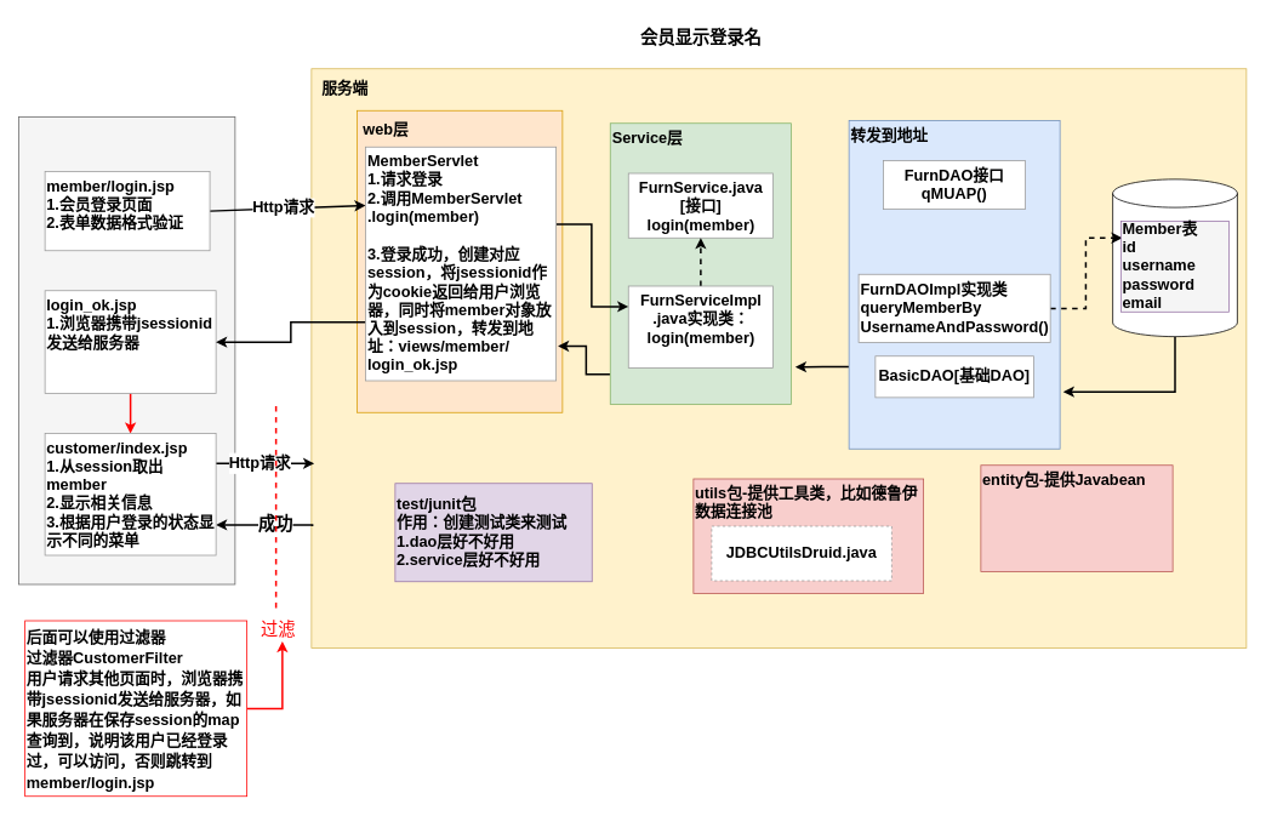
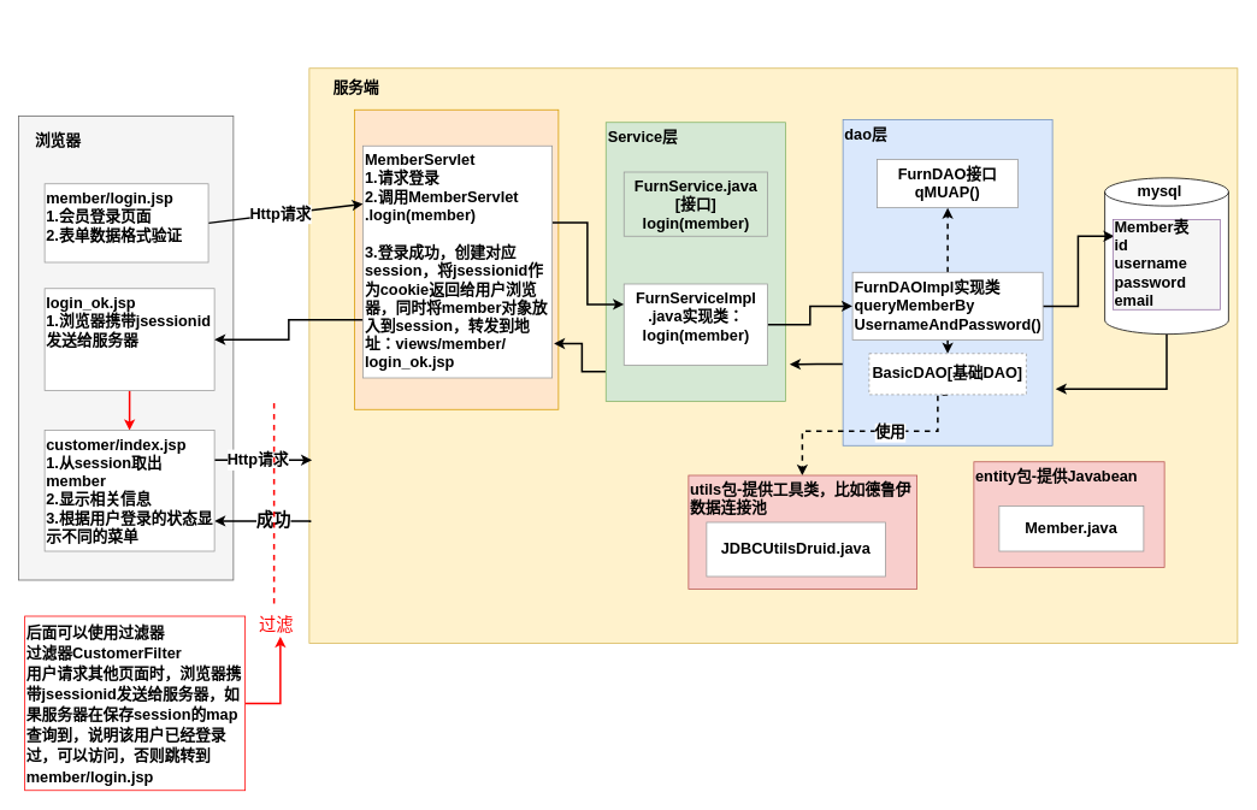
- <mxCell id="2" value="&lt;span style=&quot;font-size: 19px;&quot;&gt;会员显示登录名&lt;/span&gt;" style="text;html=1;strokeColor=none;fillColor=none;align=center;verticalAlign=middle;whiteSpace=wrap;rounded=0;fontSize=18;fontStyle=1" parent="1" vertex="1"><mxGeometry x="621.5" y="20" width="297" height="44" as="geometry" /></mxCell>
- <mxCell id="6" value="服务端" style="text;html=1;strokeColor=none;fillColor=none;align=center;verticalAlign=middle;whiteSpace=wrap;rounded=0;fontSize=17;fontStyle=1" parent="1" vertex="1"><mxGeometry x="349" y="83" width="60" height="30" as="geometry" /></mxCell>
+ <mxCell id="6" value="服务端" style="text;html=1;strokeColor=none;fillColor=none;align=center;verticalAlign=middle;whiteSpace=wrap;rounded=0;fontSize=17;fontStyle=1" parent="1" vertex="1"><mxGeometry x="364" y="83" width="60" height="30" as="geometry" /></mxCell>
- <mxCell id="19" value="web层" style="text;html=1;strokeColor=none;fillColor=none;align=left;verticalAlign=top;whiteSpace=wrap;rounded=0;fontSize=17;fontStyle=1" parent="1" vertex="1"><mxGeometry x="397" y="126" width="60" height="30" as="geometry" /></mxCell>
- <mxCell id="15" value="转发到地址" style="text;html=1;strokeColor=#6c8ebf;fillColor=#dae8fc;align=left;verticalAlign=top;whiteSpace=wrap;rounded=0;fontSize=17;fontStyle=1" parent="1" vertex="1"><mxGeometry x="933" y="132" width="232" height="361" as="geometry" /></mxCell>
+ <mxCell id="15" value="dao层" style="text;html=1;strokeColor=#6c8ebf;fillColor=#dae8fc;align=left;verticalAlign=top;whiteSpace=wrap;rounded=0;fontSize=17;fontStyle=1" parent="1" vertex="1"><mxGeometry x="933" y="132" width="232" height="361" as="geometry" /></mxCell>
+ <mxCell id="4" value="浏览器" style="text;html=1;strokeColor=none;fillColor=none;align=center;verticalAlign=middle;whiteSpace=wrap;rounded=0;fontSize=17;fontStyle=1" parent="1" vertex="1"><mxGeometry x="34" y="141" width="60" height="30" as="geometry" /></mxCell>
+ <mxCell id="35" value="mysql" style="text;html=1;strokeColor=none;fillColor=none;align=center;verticalAlign=middle;whiteSpace=wrap;rounded=0;labelBorderColor=none;fontSize=17;fontStyle=1" parent="1" vertex="1"><mxGeometry x="1253.5" y="196.5" width="60" height="30" as="geometry" /></mxCell>
- <mxCell id="20" value="FurnService.java&lt;br&gt;[接口]&lt;br&gt;login(member)" style="rounded=0;whiteSpace=wrap;html=1;labelBorderColor=none;fontSize=17;strokeColor=#999999;fontStyle=1;align=center;verticalAlign=top;" parent="1" vertex="1"><mxGeometry x="690.5" y="190" width="159" height="71" as="geometry" /></mxCell>
+ <mxCell id="20" value="FurnService.java&lt;br&gt;[接口]&lt;br&gt;login(member)" style="rounded=0;whiteSpace=wrap;html=1;labelBorderColor=none;fontSize=17;strokeColor=#999999;fontStyle=1;align=center;verticalAlign=top;fillColor=#d5e8d4;" parent="1" vertex="1"><mxGeometry x="690.5" y="190" width="159" height="71" as="geometry" /></mxCell>
- <mxCell id="18" value="member/login.jsp&lt;br&gt;1.会员登录页面&lt;br&gt;2.表单数据格式验证" style="rounded=0;whiteSpace=wrap;html=1;fontSize=17;fontStyle=1;align=left;verticalAlign=top;labelBorderColor=none;strokeColor=#999999;" parent="1" vertex="1"><mxGeometry x="49" y="188" width="181.25" height="87" as="geometry" /></mxCell>
+ <mxCell id="18" value="member/login.jsp&lt;br&gt;1.会员登录页面&lt;br&gt;2.表单数据格式验证" style="rounded=0;whiteSpace=wrap;html=1;fontSize=17;fontStyle=1;align=left;verticalAlign=top;labelBorderColor=none;strokeColor=#999999;" parent="1" vertex="1"><mxGeometry x="49" y="203" width="181.25" height="87" as="geometry" /></mxCell>
+ <mxCell id="25" style="edgeStyle=orthogonalEdgeStyle;rounded=0;orthogonalLoop=1;jettySize=auto;html=1;exitX=0.5;exitY=0;exitDx=0;exitDy=0;entryX=0.5;entryY=1;entryDx=0;entryDy=0;dashed=1;fontSize=17;strokeWidth=2;" parent="1" source="28" target="24" edge="1"><mxGeometry relative="1" as="geometry" /></mxCell>
- <mxCell id="21" style="edgeStyle=orthogonalEdgeStyle;rounded=0;orthogonalLoop=1;jettySize=auto;html=1;exitX=0.5;exitY=0;exitDx=0;exitDy=0;fontSize=17;dashed=1;strokeWidth=2;" parent="1" source="23" target="20" edge="1"><mxGeometry relative="1" as="geometry" /></mxCell>
- <mxCell id="27" style="edgeStyle=orthogonalEdgeStyle;rounded=0;orthogonalLoop=1;jettySize=auto;html=1;exitX=1;exitY=0.5;exitDx=0;exitDy=0;entryX=0.01;entryY=0.184;entryDx=0;entryDy=0;entryPerimeter=0;fontSize=17;strokeWidth=2;dashed=1;" parent="1" source="28" target="36" edge="1"><mxGeometry relative="1" as="geometry" /></mxCell>
+ <mxCell id="27" style="edgeStyle=orthogonalEdgeStyle;rounded=0;orthogonalLoop=1;jettySize=auto;html=1;exitX=1;exitY=0.5;exitDx=0;exitDy=0;entryX=0.01;entryY=0.184;entryDx=0;entryDy=0;entryPerimeter=0;fontSize=17;strokeWidth=2;" parent="1" source="28" target="36" edge="1"><mxGeometry relative="1" as="geometry" /></mxCell>
+ <mxCell id="22" style="edgeStyle=orthogonalEdgeStyle;rounded=0;orthogonalLoop=1;jettySize=auto;html=1;entryX=0;entryY=0.5;entryDx=0;entryDy=0;fontSize=17;strokeWidth=2;" parent="1" source="23" target="28" edge="1"><mxGeometry relative="1" as="geometry" /></mxCell>
+ <mxCell id="26" style="edgeStyle=orthogonalEdgeStyle;rounded=0;orthogonalLoop=1;jettySize=auto;html=1;exitX=0.5;exitY=1;exitDx=0;exitDy=0;entryX=0.5;entryY=0;entryDx=0;entryDy=0;fontSize=17;strokeWidth=2;" parent="1" source="28" target="31" edge="1"><mxGeometry relative="1" as="geometry" /></mxCell>
- <mxCell id="31" value="BasicDAO[基础DAO]" style="rounded=0;whiteSpace=wrap;html=1;labelBorderColor=none;fontSize=17;strokeColor=#999999;align=center;fontStyle=1;verticalAlign=middle;" parent="1" vertex="1"><mxGeometry x="961.99" y="391" width="174" height="45.5" as="geometry" /></mxCell>
+ <mxCell id="31" value="BasicDAO[基础DAO]" style="rounded=0;whiteSpace=wrap;html=1;labelBorderColor=none;fontSize=17;strokeColor=#999999;align=center;fontStyle=1;verticalAlign=middle;dashed=1;" parent="1" vertex="1"><mxGeometry x="961.99" y="391" width="174" height="45.5" as="geometry" /></mxCell>
+ <mxCell id="29" style="edgeStyle=orthogonalEdgeStyle;rounded=0;orthogonalLoop=1;jettySize=auto;html=1;exitX=0.5;exitY=1;exitDx=0;exitDy=0;fontSize=17;strokeWidth=2;dashed=1;" parent="1" source="31" target="33" edge="1"><mxGeometry relative="1" as="geometry"><Array as="points"><mxPoint x="1038" y="477" /><mxPoint x="888" y="477" /></Array></mxGeometry></mxCell>
+ <mxCell id="30" value="使用" style="edgeLabel;html=1;align=center;verticalAlign=middle;resizable=0;points=[];fontSize=17;fontStyle=1" parent="29" vertex="1" connectable="0"><mxGeometry x="-0.163" y="1" relative="1" as="geometry"><mxPoint as="offset" /></mxGeometry></mxCell>
- <mxCell id="32" value="test/junit包&lt;br&gt;作用：创建测试类来测试&lt;br&gt;1.dao层好不好用&lt;br&gt;2.service层好不好用" style="rounded=0;whiteSpace=wrap;html=1;labelBorderColor=none;fontSize=17;strokeColor=#9673a6;align=left;fontStyle=1;fillColor=#e1d5e7;" parent="1" vertex="1"><mxGeometry x="434" y="531" width="216.5" height="108" as="geometry" /></mxCell>
+ <mxCell id="38" value="Member.java" style="rounded=0;whiteSpace=wrap;html=1;labelBorderColor=none;fontSize=17;strokeColor=#999999;fontStyle=1" parent="1" vertex="1"><mxGeometry x="1106" y="560" width="160" height="50" as="geometry" /></mxCell>
- <mxCell id="34" value="JDBCUtilsDruid.java" style="rounded=0;whiteSpace=wrap;html=1;labelBorderColor=none;fontSize=17;strokeColor=#999999;fontStyle=1;dashed=1;" parent="1" vertex="1"><mxGeometry x="782" y="578" width="198" height="60" as="geometry" /></mxCell>
+ <mxCell id="34" value="JDBCUtilsDruid.java" style="rounded=0;whiteSpace=wrap;html=1;labelBorderColor=none;fontSize=17;strokeColor=#999999;fontStyle=1" parent="1" vertex="1"><mxGeometry x="782" y="578" width="198" height="60" as="geometry" /></mxCell>
